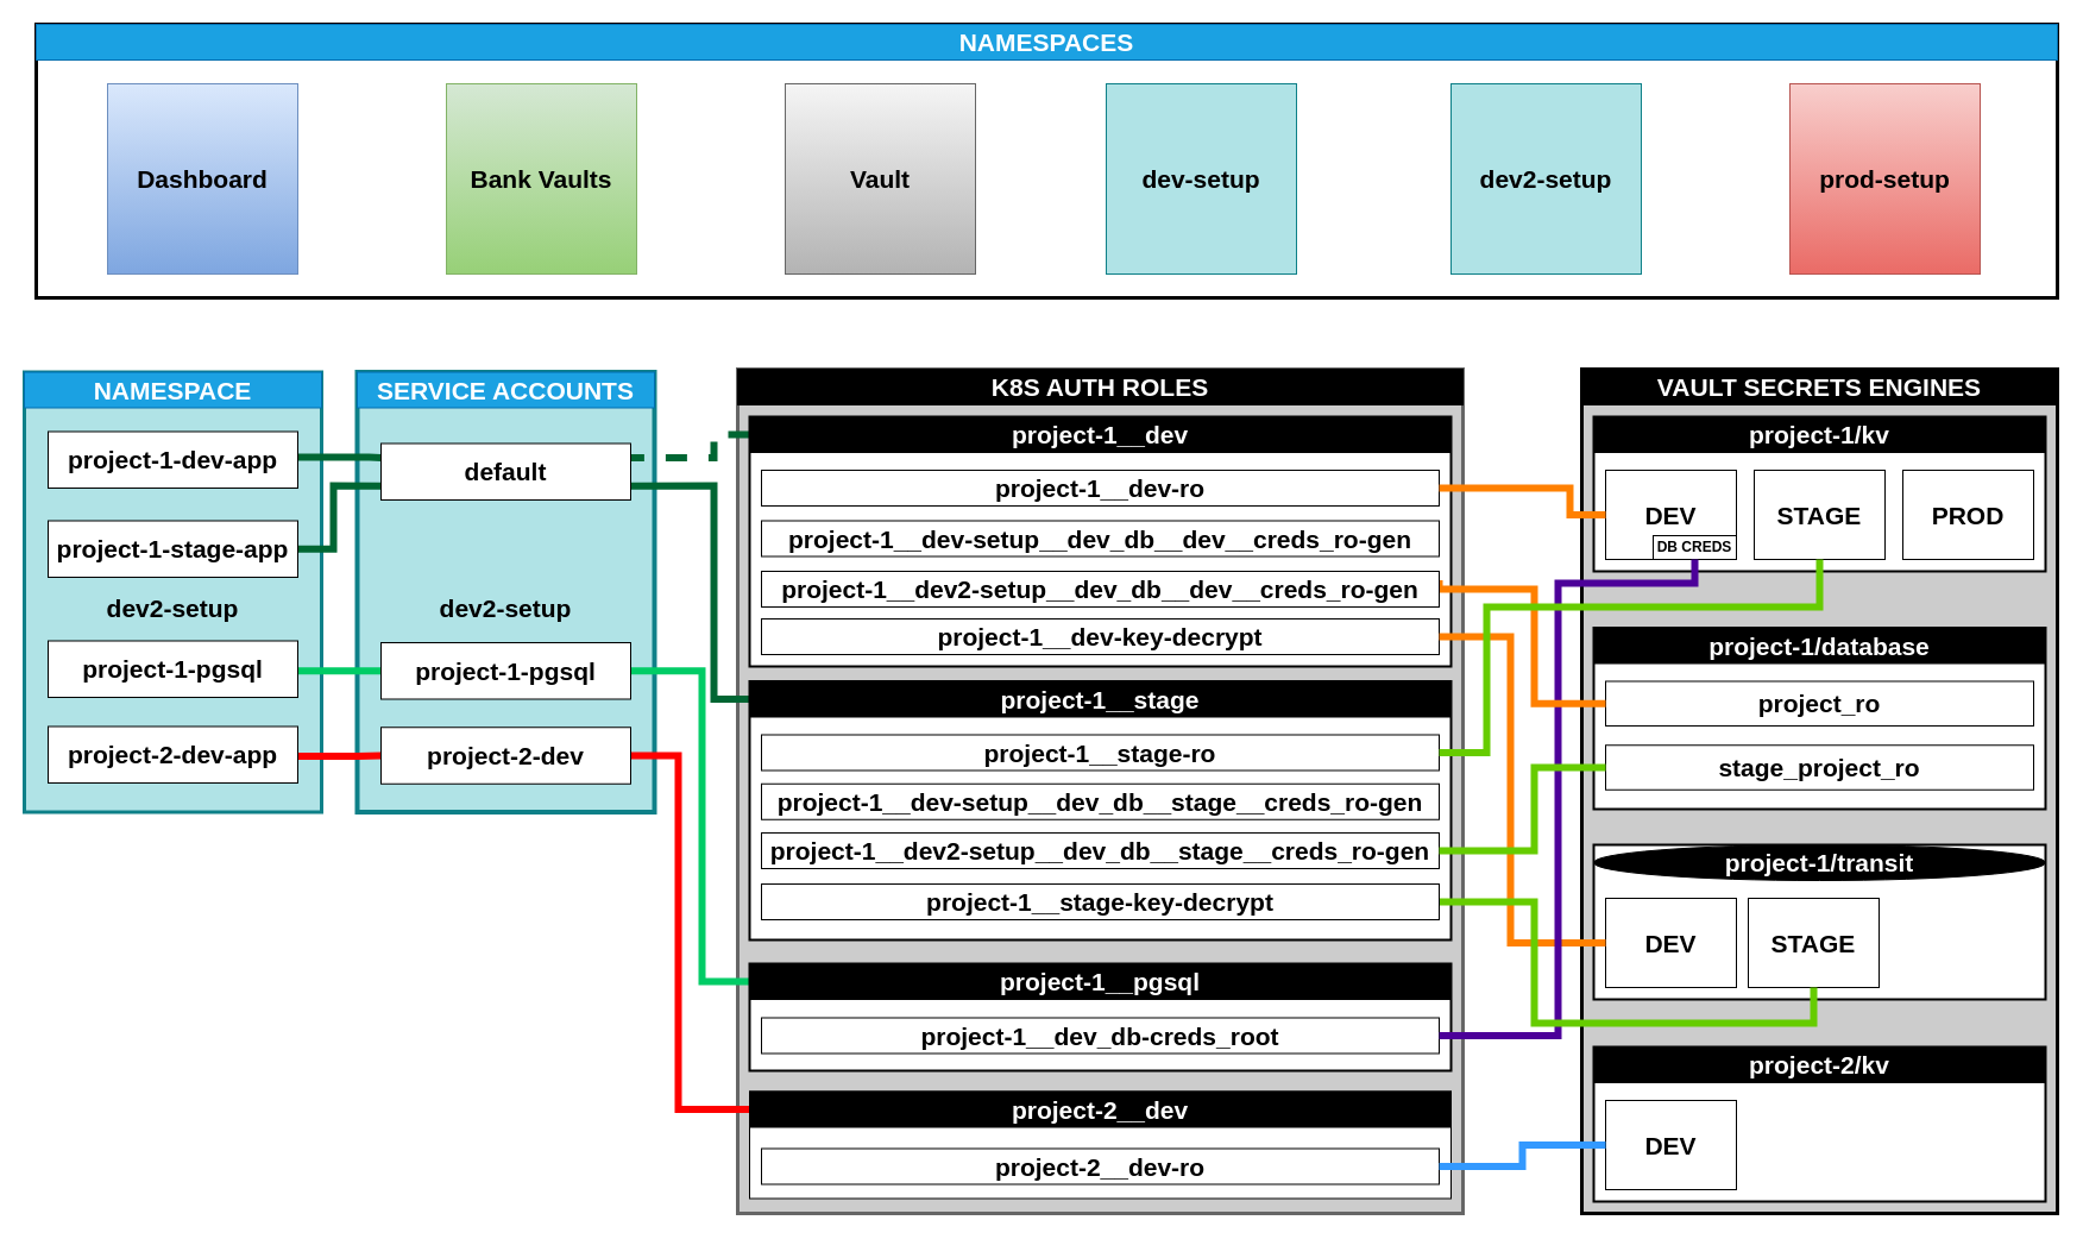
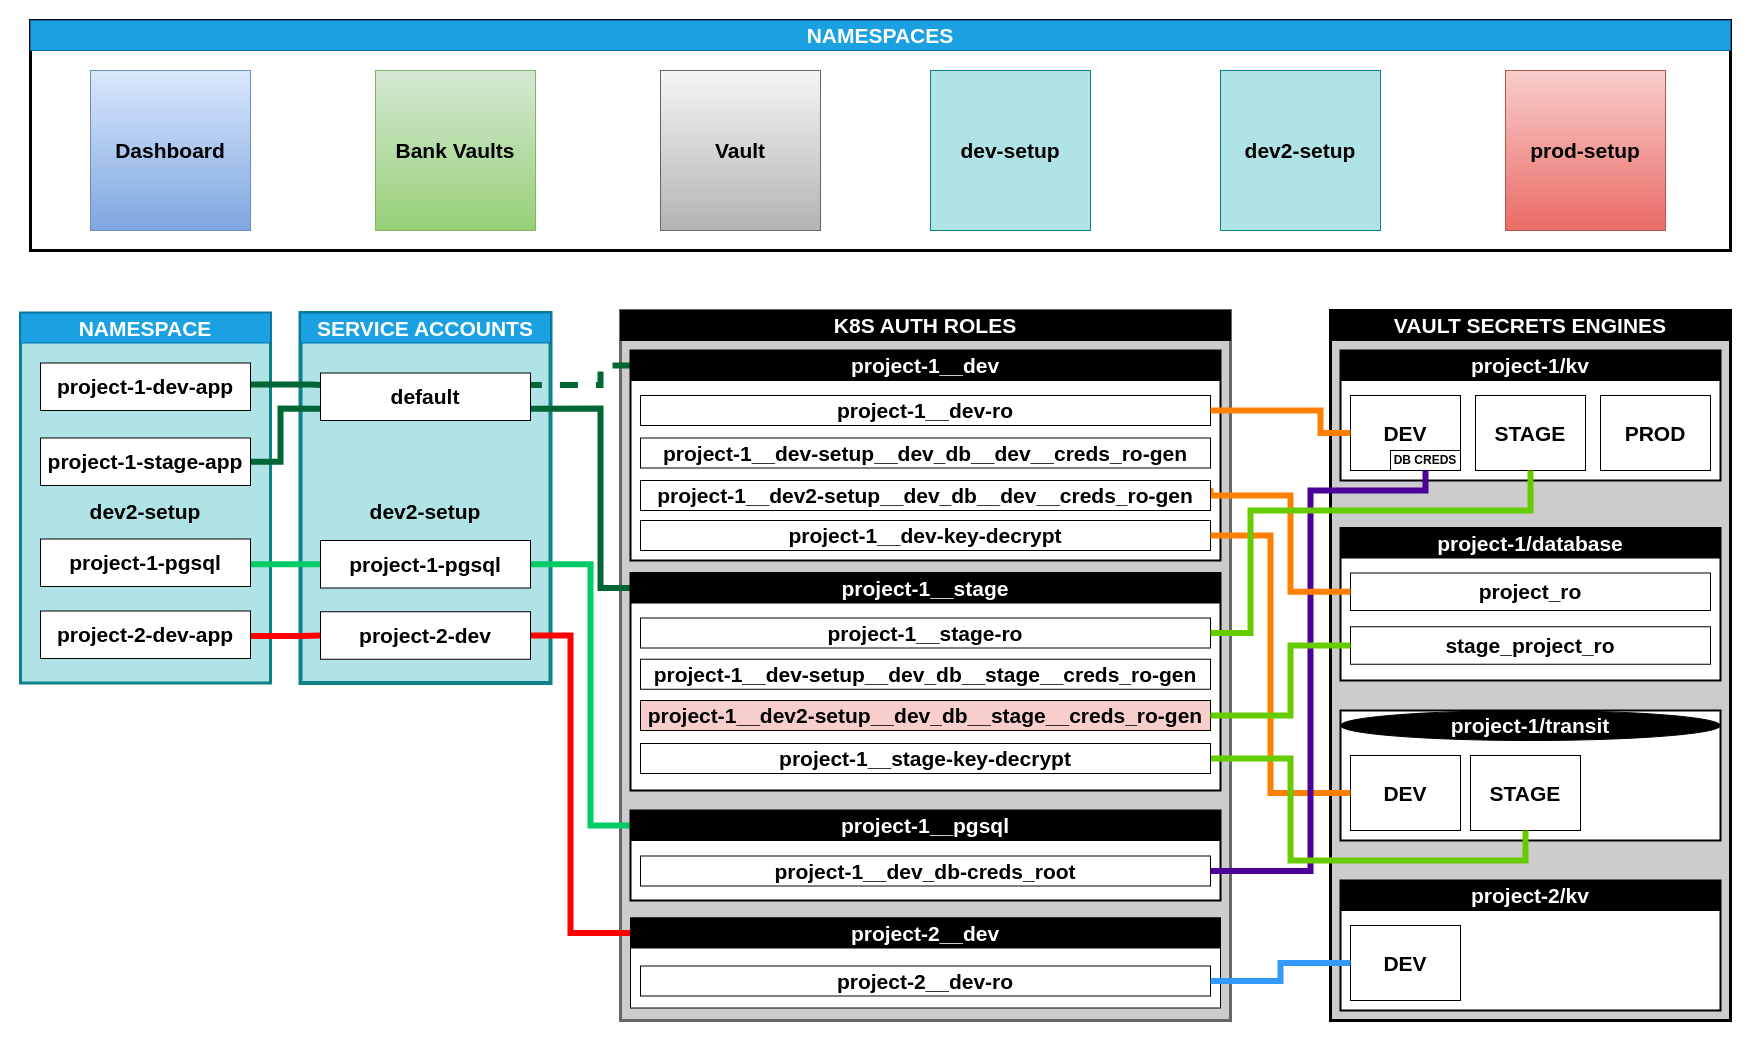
- <mxCell id="70" value="&lt;span&gt;project-1__dev2-setup__dev_db__stage__creds_ro-gen&lt;/span&gt;" style="rounded=0;whiteSpace=wrap;html=1;fontStyle=1;fontSize=21;" parent="1" vertex="1"><mxGeometry x="640" y="700" width="570" height="30" as="geometry" /></mxCell>
+ <mxCell id="70" value="&lt;span&gt;project-1__dev2-setup__dev_db__stage__creds_ro-gen&lt;/span&gt;" style="rounded=0;whiteSpace=wrap;html=1;fontStyle=1;fontSize=21;fillColor=#f8cecc;" parent="1" vertex="1"><mxGeometry x="640" y="700" width="570" height="30" as="geometry" /></mxCell>
